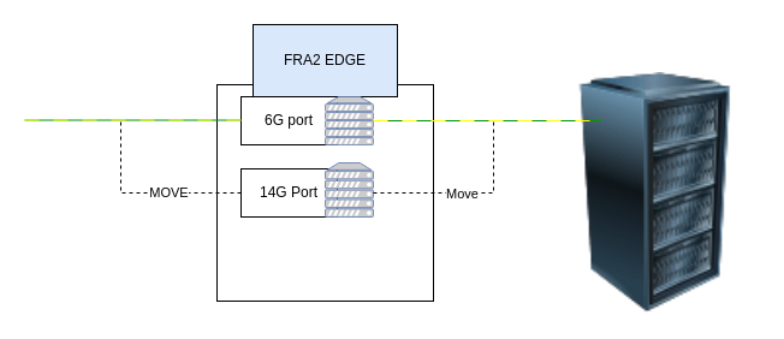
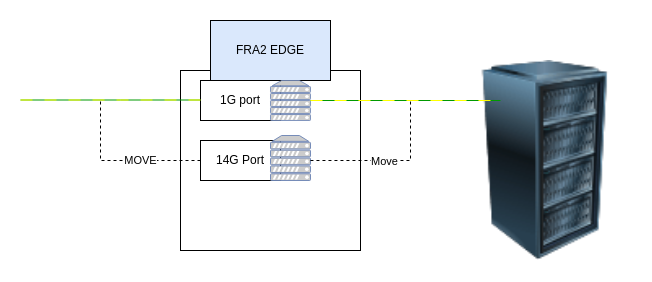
- <mxCell id="4" value="6G port" style="rounded=0;whiteSpace=wrap;html=1;" vertex="1" parent="1"><mxGeometry x="200" y="80" width="80" height="40" as="geometry" /></mxCell>
+ <mxCell id="4" value="1G port" style="rounded=0;whiteSpace=wrap;html=1;" vertex="1" parent="1"><mxGeometry x="200" y="80" width="80" height="40" as="geometry" /></mxCell>
